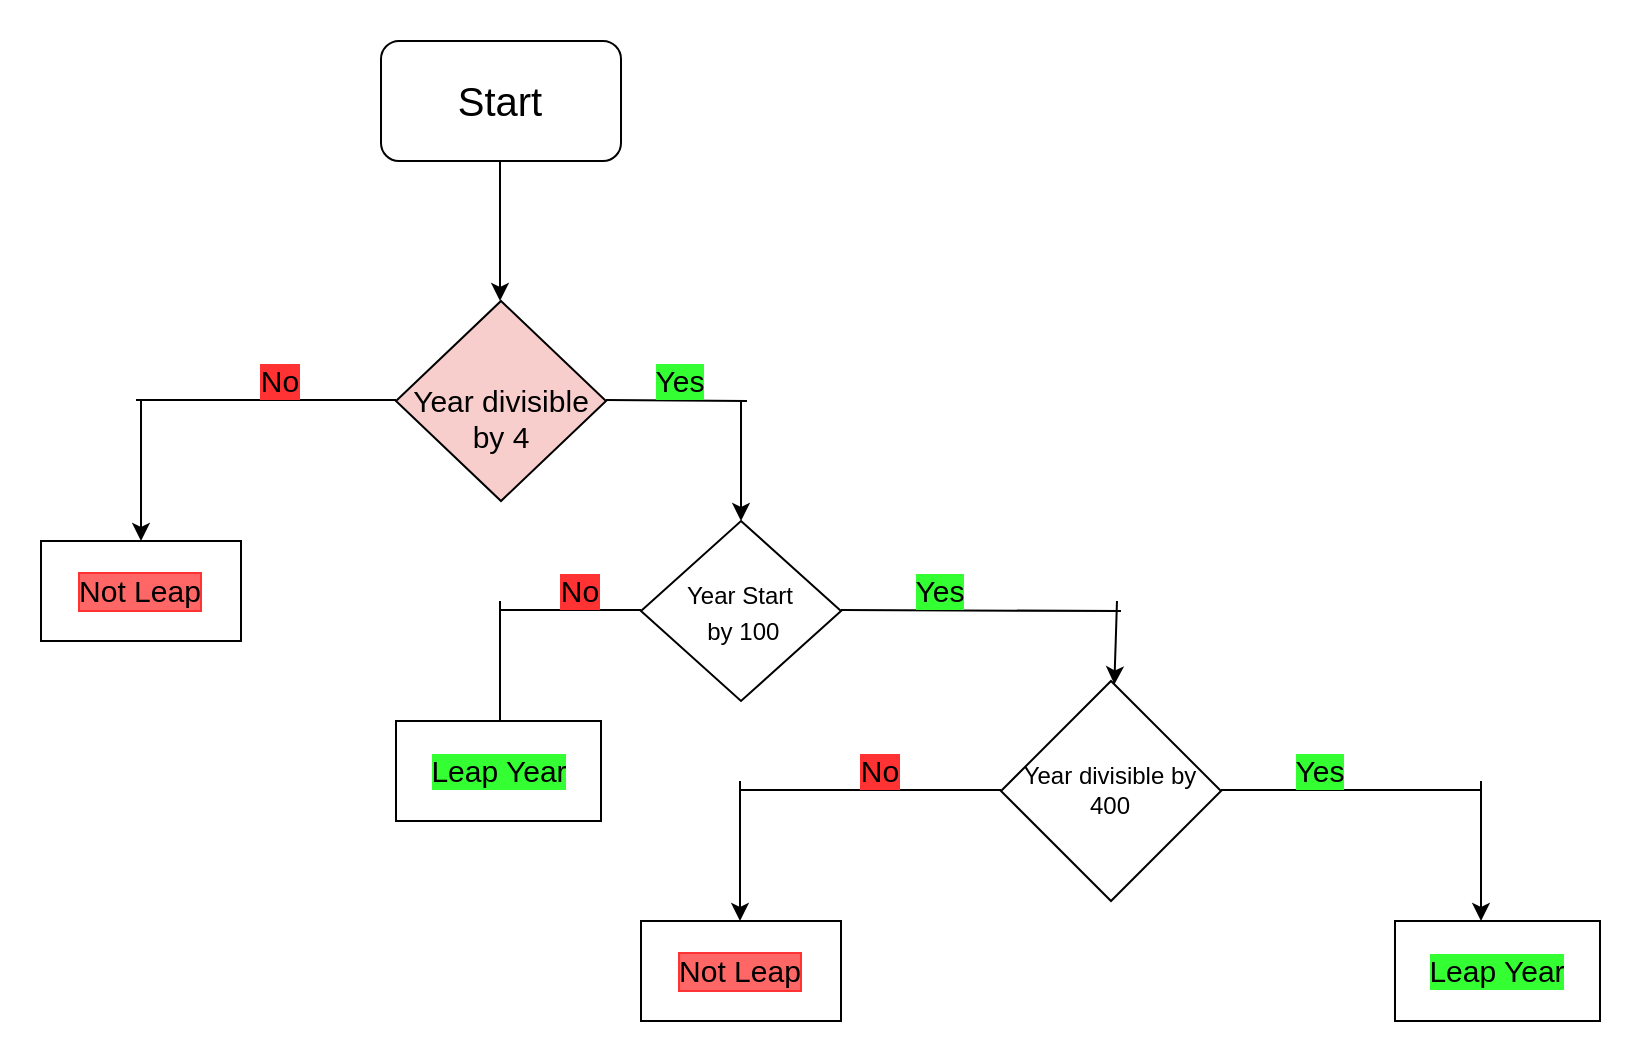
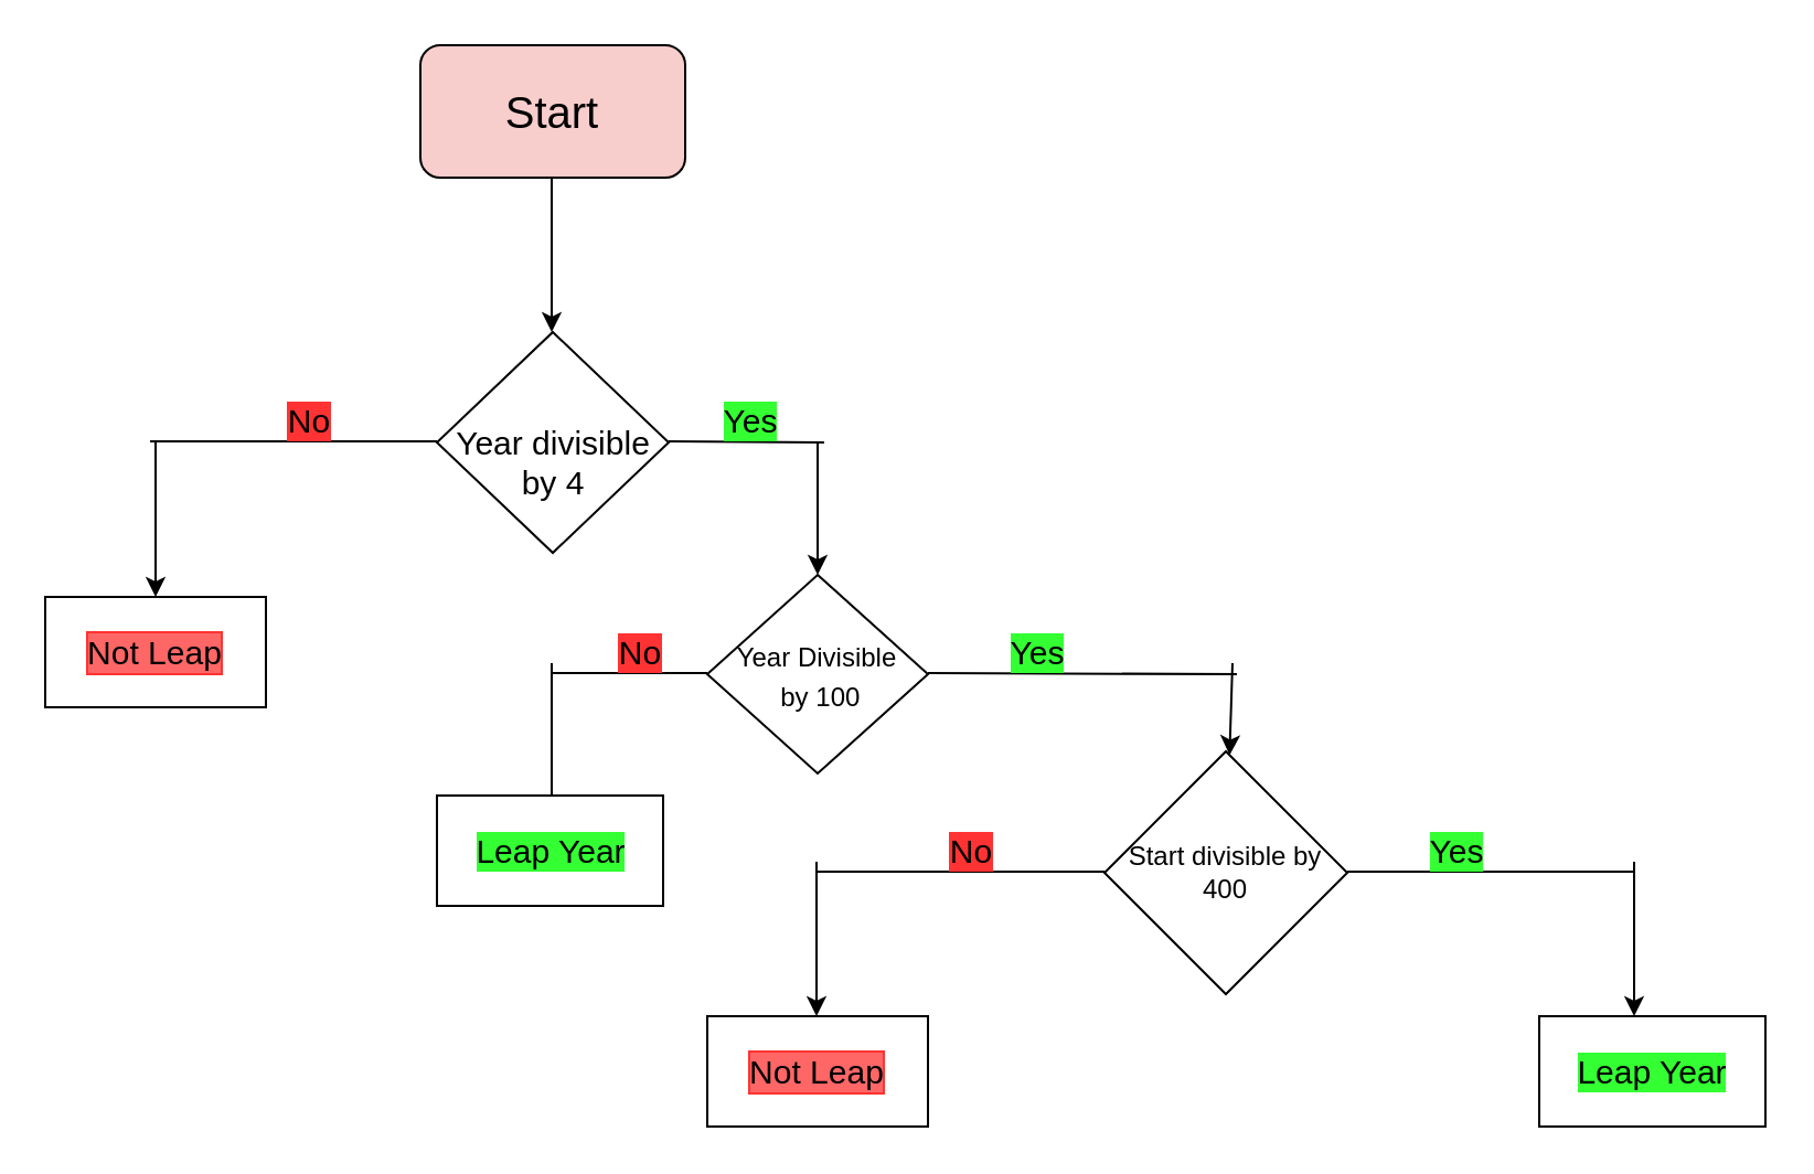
- <mxCell id="2" value="Start" style="rounded=1;whiteSpace=wrap;html=1;fontSize=20;" vertex="1" parent="1"><mxGeometry x="190" y="20" width="120" height="60" as="geometry" /></mxCell>
+ <mxCell id="2" value="Start" style="rounded=1;whiteSpace=wrap;html=1;fontSize=20;fillColor=#f8cecc;" vertex="1" parent="1"><mxGeometry x="190" y="20" width="120" height="60" as="geometry" /></mxCell>
- <mxCell id="4" value="&lt;br&gt;Year divisible&lt;br&gt;by 4" style="rhombus;whiteSpace=wrap;html=1;fontSize=15;fillColor=#f8cecc;" vertex="1" parent="1"><mxGeometry x="197.5" y="150" width="105" height="100" as="geometry" /></mxCell>
+ <mxCell id="4" value="&lt;br&gt;Year divisible&lt;br&gt;by 4" style="rhombus;whiteSpace=wrap;html=1;fontSize=15;" vertex="1" parent="1"><mxGeometry x="197.5" y="150" width="105" height="100" as="geometry" /></mxCell>
- <mxCell id="10" value="&lt;font style=&quot;font-size: 12px&quot;&gt;Year Start&lt;br&gt;&amp;nbsp;by 100&lt;/font&gt;" style="rhombus;whiteSpace=wrap;html=1;labelBackgroundColor=none;fontSize=15;" vertex="1" parent="1"><mxGeometry x="320" y="260" width="100" height="90" as="geometry" /></mxCell>
+ <mxCell id="10" value="&lt;font style=&quot;font-size: 12px&quot;&gt;Year Divisible&lt;br&gt;&amp;nbsp;by 100&lt;/font&gt;" style="rhombus;whiteSpace=wrap;html=1;labelBackgroundColor=none;fontSize=15;" vertex="1" parent="1"><mxGeometry x="320" y="260" width="100" height="90" as="geometry" /></mxCell>
- <mxCell id="16" value="Year divisible by 400" style="rhombus;whiteSpace=wrap;html=1;" vertex="1" parent="1"><mxGeometry x="500" y="340" width="110" height="110" as="geometry" /></mxCell>
+ <mxCell id="16" value="Start divisible by 400" style="rhombus;whiteSpace=wrap;html=1;" vertex="1" parent="1"><mxGeometry x="500" y="340" width="110" height="110" as="geometry" /></mxCell>
